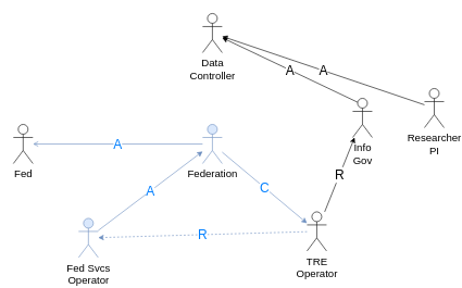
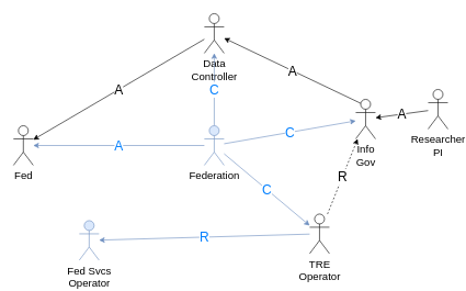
- <mxCell id="7" value="A" style="rounded=0;orthogonalLoop=1;jettySize=auto;html=1;fontSize=20;" parent="1" source="8" target="4" edge="1"><mxGeometry relative="1" as="geometry" /></mxCell>
+ <mxCell id="7" value="A" style="rounded=0;orthogonalLoop=1;jettySize=auto;html=1;fontSize=20;" parent="1" source="8" target="6" edge="1"><mxGeometry relative="1" as="geometry" /></mxCell>
+ <mxCell id="3" value="A" style="edgeStyle=none;rounded=0;orthogonalLoop=1;jettySize=auto;html=1;fontSize=20;" parent="1" source="4" target="2" edge="1"><mxGeometry relative="1" as="geometry" /></mxCell>
+ <mxCell id="10" value="C" style="edgeStyle=none;rounded=0;orthogonalLoop=1;jettySize=auto;html=1;fontSize=20;fillColor=#dae8fc;strokeColor=#6c8ebf;fontColor=#007FFF;" parent="1" source="13" target="4" edge="1"><mxGeometry relative="1" as="geometry" /></mxCell>
+ <mxCell id="12" value="C" style="edgeStyle=none;rounded=0;orthogonalLoop=1;jettySize=auto;html=1;fontSize=20;fillColor=#dae8fc;strokeColor=#6c8ebf;fontColor=#007FFF;" parent="1" source="13" target="6" edge="1"><mxGeometry relative="1" as="geometry" /></mxCell>
- <mxCell id="9" value="A" style="edgeStyle=none;rounded=0;orthogonalLoop=1;jettySize=auto;html=1;fontSize=20;fillColor=#dae8fc;strokeColor=#6c8ebf;fontColor=#007FFF;endArrow=open;" parent="1" source="13" target="2" edge="1"><mxGeometry relative="1" as="geometry" /></mxCell>
+ <mxCell id="9" value="A" style="edgeStyle=none;rounded=0;orthogonalLoop=1;jettySize=auto;html=1;fontSize=20;fillColor=#dae8fc;strokeColor=#6c8ebf;fontColor=#007FFF;" parent="1" source="13" target="2" edge="1"><mxGeometry relative="1" as="geometry" /></mxCell>
- <mxCell id="14" value="A" style="rounded=0;orthogonalLoop=1;jettySize=auto;html=1;fontSize=20;fillColor=#dae8fc;strokeColor=#6c8ebf;fontColor=#007FFF;" parent="1" source="15" target="13" edge="1"><mxGeometry relative="1" as="geometry" /></mxCell>
- <mxCell id="17" value="R" style="rounded=0;orthogonalLoop=1;jettySize=auto;html=1;fontSize=20;" parent="1" source="18" target="6" edge="1"><mxGeometry relative="1" as="geometry" /></mxCell>
+ <mxCell id="17" value="R" style="rounded=0;orthogonalLoop=1;jettySize=auto;html=1;fontSize=20;dashed=1;" parent="1" source="18" target="6" edge="1"><mxGeometry relative="1" as="geometry" /></mxCell>
- <mxCell id="16" value="R" style="rounded=0;orthogonalLoop=1;jettySize=auto;html=1;fontSize=20;fillColor=#dae8fc;strokeColor=#6c8ebf;fontColor=#007FFF;dashed=1;" parent="1" source="18" target="15" edge="1"><mxGeometry relative="1" as="geometry" /></mxCell>
+ <mxCell id="16" value="R" style="rounded=0;orthogonalLoop=1;jettySize=auto;html=1;fontSize=20;fillColor=#dae8fc;strokeColor=#6c8ebf;fontColor=#007FFF;" parent="1" source="18" target="15" edge="1"><mxGeometry relative="1" as="geometry" /></mxCell>
